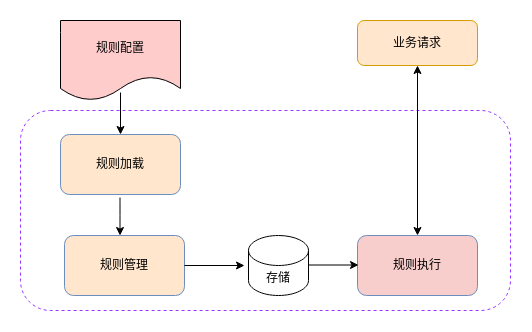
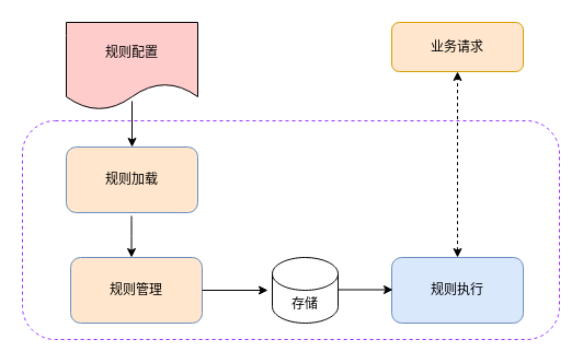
- <mxCell id="13" value="" style="endArrow=classic;startArrow=classic;html=1;entryX=0.5;entryY=1;entryDx=0;entryDy=0;" edge="1" parent="1" source="4" target="12"><mxGeometry width="50" height="50" relative="1" as="geometry"><mxPoint x="380" y="130" as="sourcePoint" /><mxPoint x="430" y="80" as="targetPoint" /></mxGeometry></mxCell>
+ <mxCell id="13" value="" style="endArrow=classic;startArrow=classic;html=1;entryX=0.5;entryY=1;entryDx=0;entryDy=0;dashed=1;" edge="1" parent="1" source="4" target="12"><mxGeometry width="50" height="50" relative="1" as="geometry"><mxPoint x="380" y="130" as="sourcePoint" /><mxPoint x="430" y="80" as="targetPoint" /></mxGeometry></mxCell>
- <mxCell id="4" value="规则执行" style="rounded=1;whiteSpace=wrap;html=1;fillColor=#f8cecc;strokeColor=#6c8ebf;" vertex="1" parent="1"><mxGeometry x="357" y="235" width="120" height="60" as="geometry" /></mxCell>
+ <mxCell id="4" value="规则执行" style="rounded=1;whiteSpace=wrap;html=1;fillColor=#dae8fc;strokeColor=#6c8ebf;" vertex="1" parent="1"><mxGeometry x="357" y="235" width="120" height="60" as="geometry" /></mxCell>
